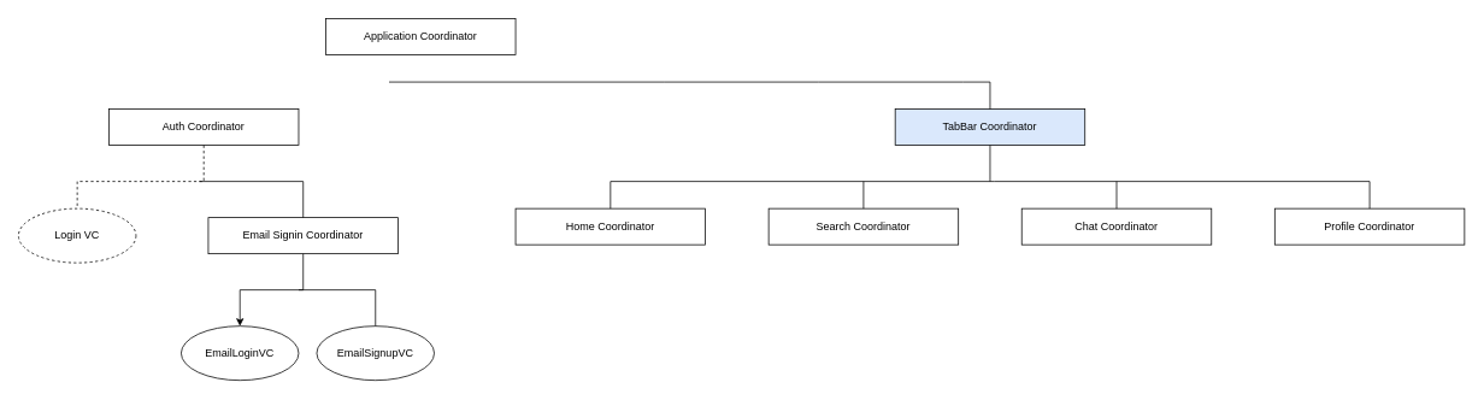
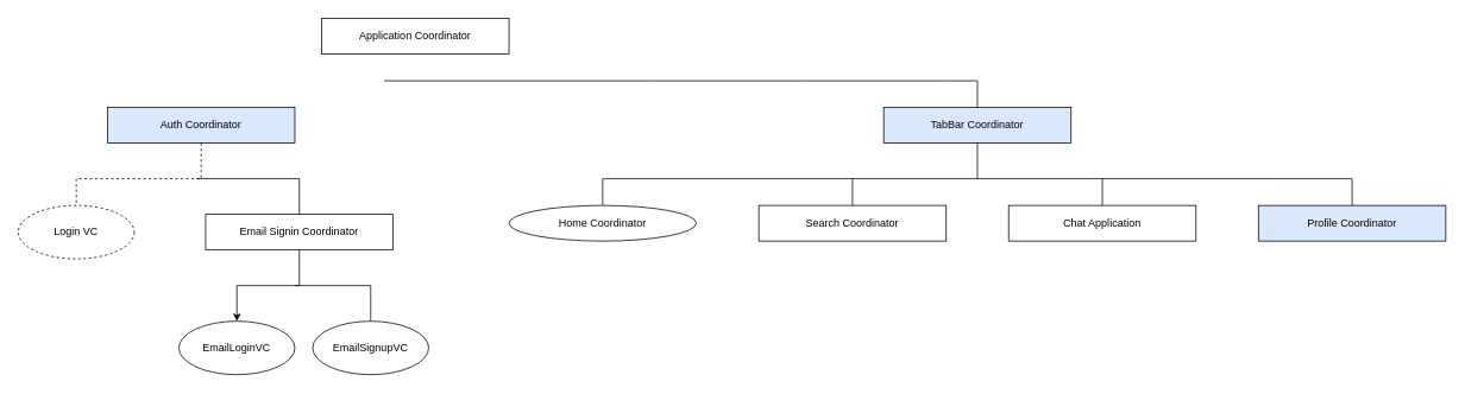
- <mxCell id="3" value="Auth Coordinator" style="rounded=0;whiteSpace=wrap;html=1;" vertex="1" parent="1"><mxGeometry x="120" y="120" width="210" height="40" as="geometry" /></mxCell>
+ <mxCell id="3" value="Auth Coordinator" style="rounded=0;whiteSpace=wrap;html=1;fillColor=#dae8fc;" vertex="1" parent="1"><mxGeometry x="120" y="120" width="210" height="40" as="geometry" /></mxCell>
- <mxCell id="14" value="Home Coordinator" style="rounded=0;whiteSpace=wrap;html=1;" vertex="1" parent="1"><mxGeometry x="570" y="230" width="210" height="40" as="geometry" /></mxCell>
+ <mxCell id="14" value="Home Coordinator" style="ellipse;whiteSpace=wrap;html=1;" vertex="1" parent="1"><mxGeometry x="570" y="230" width="210" height="40" as="geometry" /></mxCell>
- <mxCell id="16" value="Chat Coordinator" style="rounded=0;whiteSpace=wrap;html=1;" vertex="1" parent="1"><mxGeometry x="1130" y="230" width="210" height="40" as="geometry" /></mxCell>
+ <mxCell id="16" value="Chat Application" style="rounded=0;whiteSpace=wrap;html=1;" vertex="1" parent="1"><mxGeometry x="1130" y="230" width="210" height="40" as="geometry" /></mxCell>
- <mxCell id="17" value="Profile Coordinator" style="rounded=0;whiteSpace=wrap;html=1;" vertex="1" parent="1"><mxGeometry x="1410" y="230" width="210" height="40" as="geometry" /></mxCell>
+ <mxCell id="17" value="Profile Coordinator" style="rounded=0;whiteSpace=wrap;html=1;fillColor=#dae8fc;" vertex="1" parent="1"><mxGeometry x="1410" y="230" width="210" height="40" as="geometry" /></mxCell>
